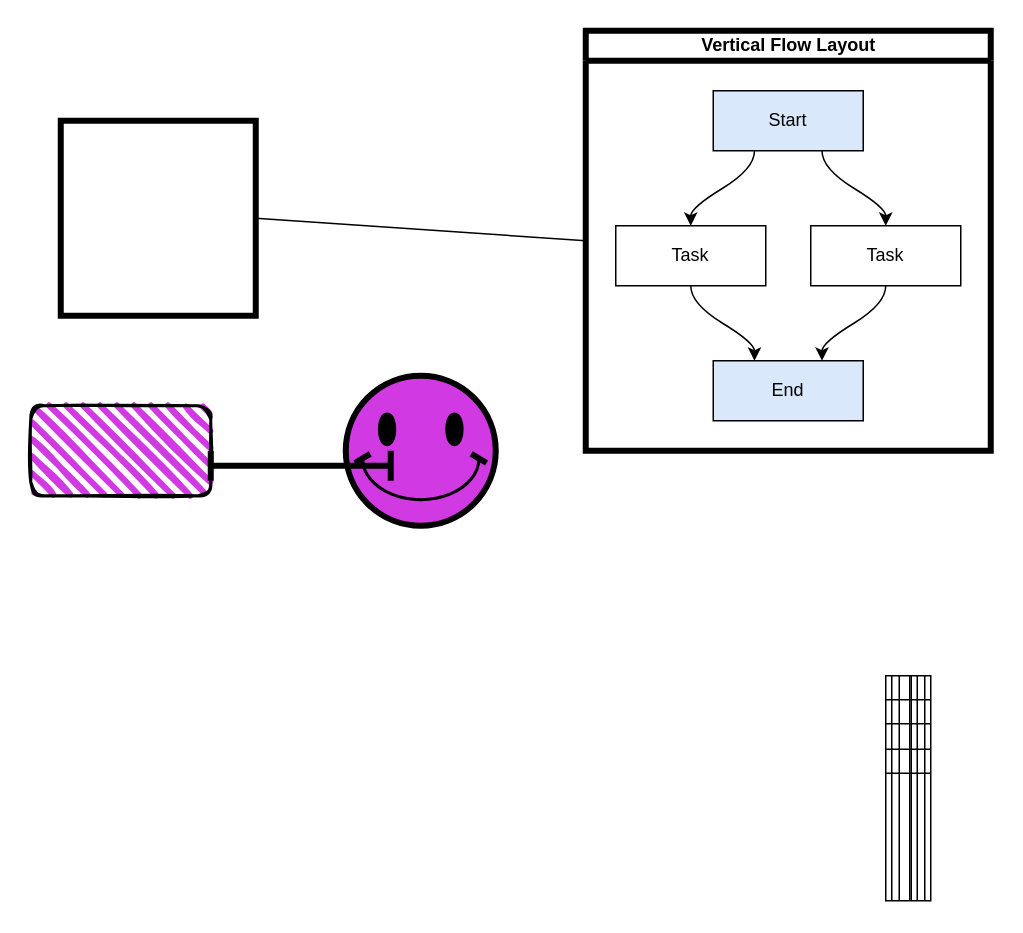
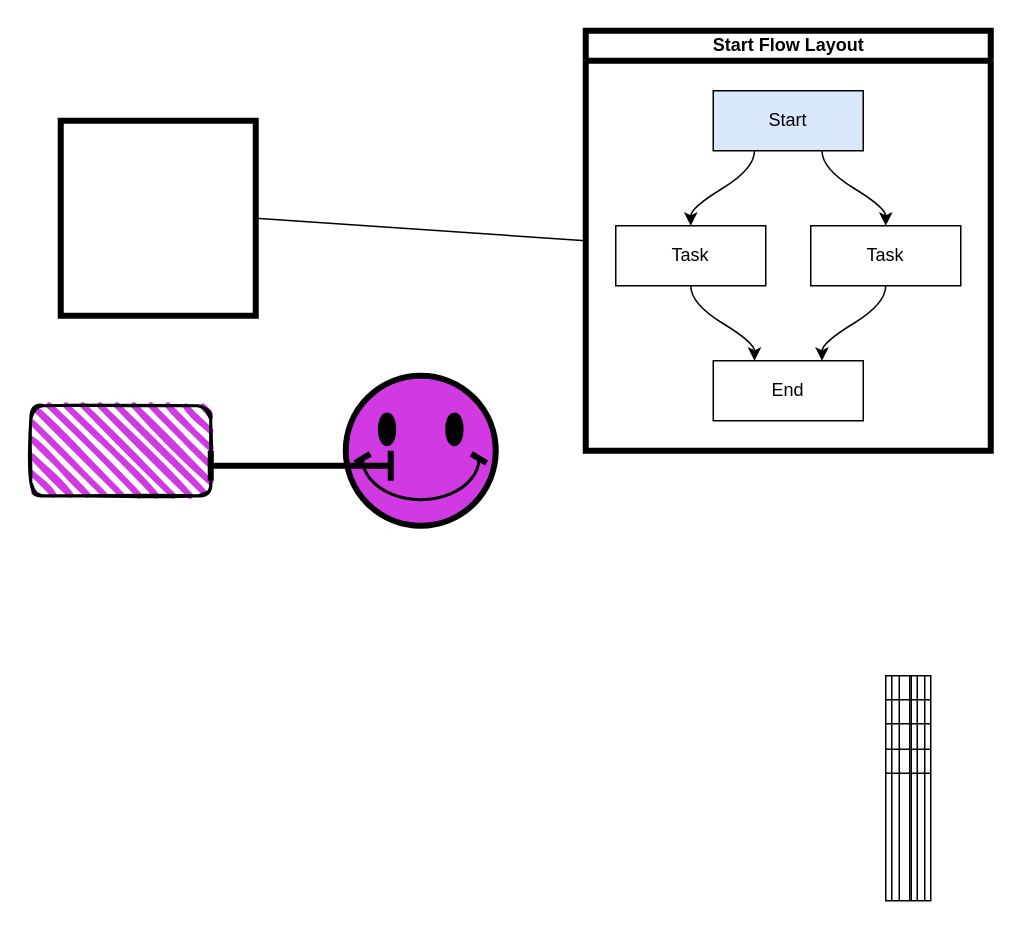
- <mxCell id="3" value="Vertical Flow Layout" style="swimlane;html=1;startSize=20;horizontal=1;childLayout=flowLayout;flowOrientation=north;resizable=0;interRankCellSpacing=50;containerType=tree;strokeWidth=4;" vertex="1" parent="1"><mxGeometry x="390" y="20" width="270" height="280" as="geometry" /></mxCell>
+ <mxCell id="3" value="Start Flow Layout" style="swimlane;html=1;startSize=20;horizontal=1;childLayout=flowLayout;flowOrientation=north;resizable=0;interRankCellSpacing=50;containerType=tree;strokeWidth=4;" vertex="1" parent="1"><mxGeometry x="390" y="20" width="270" height="280" as="geometry" /></mxCell>
- <mxCell id="9" value="End" style="whiteSpace=wrap;html=1;fillColor=#dae8fc;" vertex="1" parent="3"><mxGeometry x="85" y="220" width="100" height="40" as="geometry" /></mxCell>
+ <mxCell id="9" value="End" style="whiteSpace=wrap;html=1;" vertex="1" parent="3"><mxGeometry x="85" y="220" width="100" height="40" as="geometry" /></mxCell>
